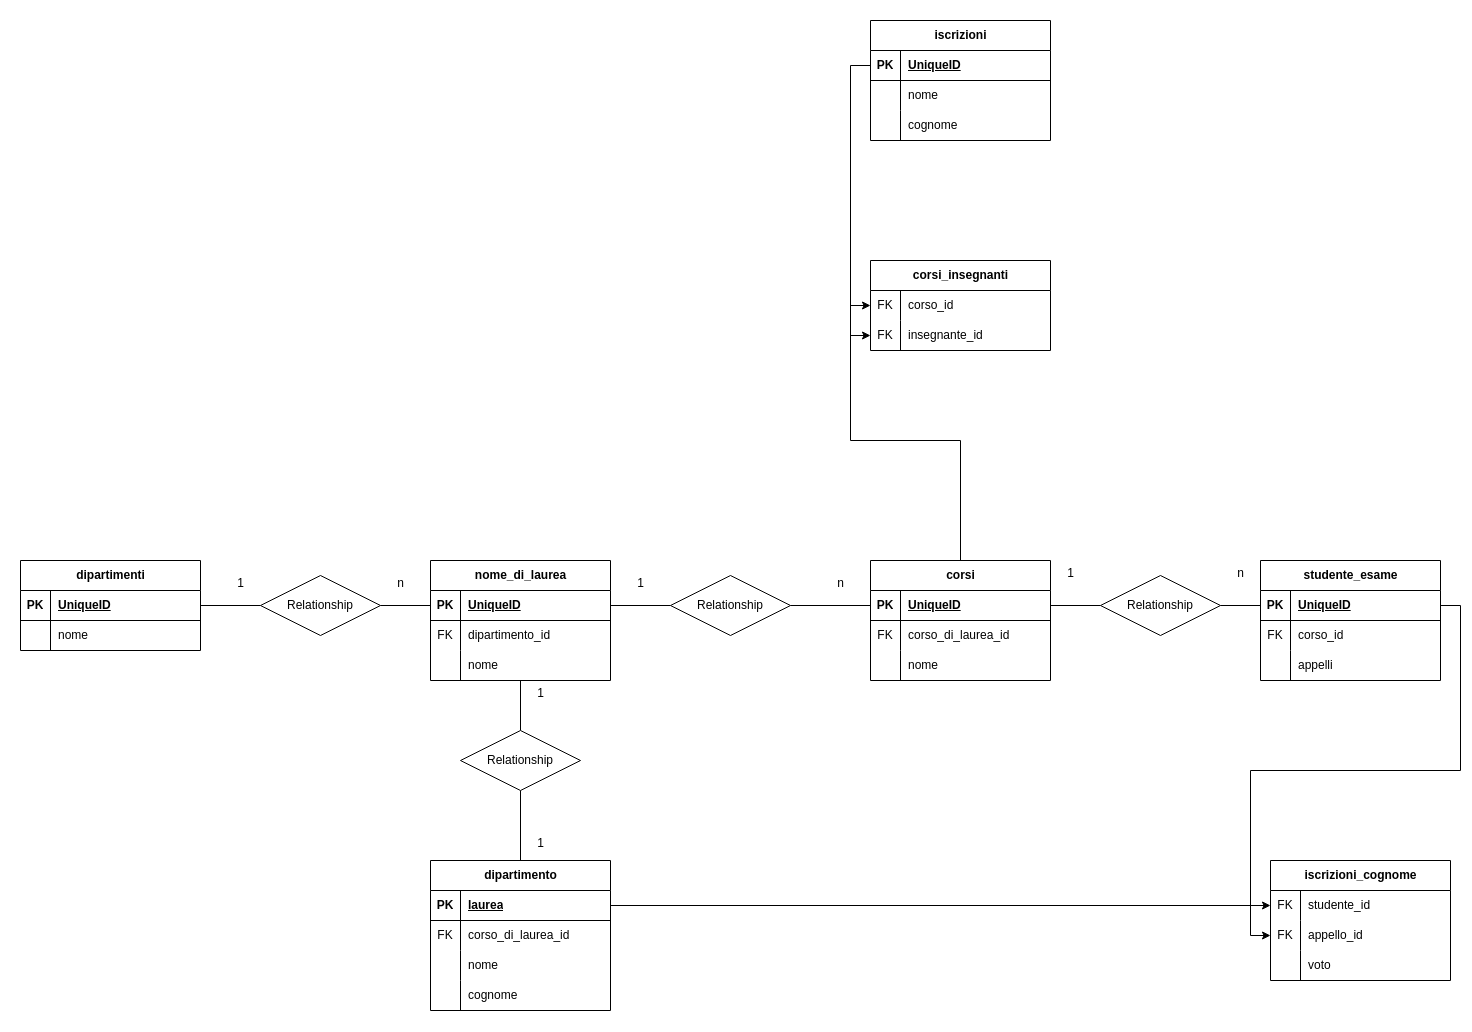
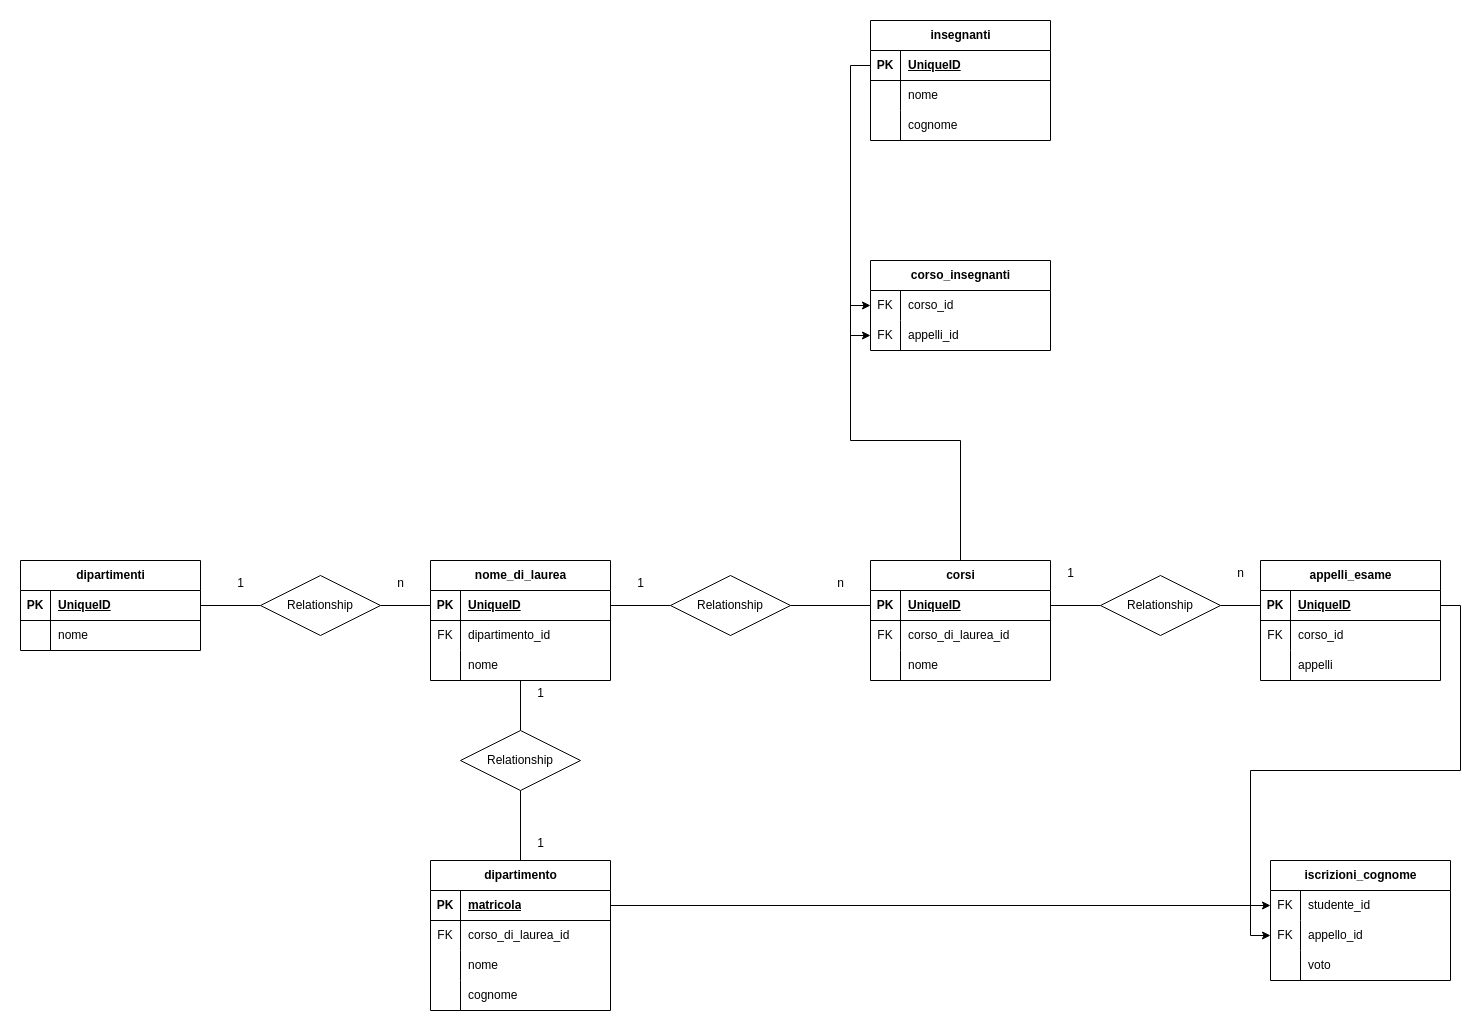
- <mxCell id="73" value="iscrizioni" style="shape=table;startSize=30;container=1;collapsible=1;childLayout=tableLayout;fixedRows=1;rowLines=0;fontStyle=1;align=center;resizeLast=1;html=1;" vertex="1" parent="1"><mxGeometry x="870" y="20" width="180" height="120" as="geometry" /></mxCell>
+ <mxCell id="73" value="insegnanti" style="shape=table;startSize=30;container=1;collapsible=1;childLayout=tableLayout;fixedRows=1;rowLines=0;fontStyle=1;align=center;resizeLast=1;html=1;" vertex="1" parent="1"><mxGeometry x="870" y="20" width="180" height="120" as="geometry" /></mxCell>
- <mxCell id="83" value="corsi_insegnanti" style="shape=table;startSize=30;container=1;collapsible=1;childLayout=tableLayout;fixedRows=1;rowLines=0;fontStyle=1;align=center;resizeLast=1;html=1;" vertex="1" parent="1"><mxGeometry x="870" y="260" width="180" height="90" as="geometry" /></mxCell>
+ <mxCell id="83" value="corso_insegnanti" style="shape=table;startSize=30;container=1;collapsible=1;childLayout=tableLayout;fixedRows=1;rowLines=0;fontStyle=1;align=center;resizeLast=1;html=1;" vertex="1" parent="1"><mxGeometry x="870" y="260" width="180" height="90" as="geometry" /></mxCell>
- <mxCell id="89" value="insegnante_id" style="shape=partialRectangle;connectable=0;fillColor=none;top=0;left=0;bottom=0;right=0;align=left;spacingLeft=6;overflow=hidden;whiteSpace=wrap;html=1;" vertex="1" parent="87"><mxGeometry x="30" width="150" height="30" as="geometry"><mxRectangle width="150" height="30" as="alternateBounds" /></mxGeometry></mxCell>
+ <mxCell id="89" value="appelli_id" style="shape=partialRectangle;connectable=0;fillColor=none;top=0;left=0;bottom=0;right=0;align=left;spacingLeft=6;overflow=hidden;whiteSpace=wrap;html=1;" vertex="1" parent="87"><mxGeometry x="30" width="150" height="30" as="geometry"><mxRectangle width="150" height="30" as="alternateBounds" /></mxGeometry></mxCell>
- <mxCell id="31" value="studente_esame" style="shape=table;startSize=30;container=1;collapsible=1;childLayout=tableLayout;fixedRows=1;rowLines=0;fontStyle=1;align=center;resizeLast=1;html=1;" parent="1" vertex="1"><mxGeometry x="1260" y="560" width="180" height="120" as="geometry" /></mxCell>
+ <mxCell id="31" value="appelli_esame" style="shape=table;startSize=30;container=1;collapsible=1;childLayout=tableLayout;fixedRows=1;rowLines=0;fontStyle=1;align=center;resizeLast=1;html=1;" parent="1" vertex="1"><mxGeometry x="1260" y="560" width="180" height="120" as="geometry" /></mxCell>
- <mxCell id="44" value="laurea" style="shape=partialRectangle;connectable=0;fillColor=none;top=0;left=0;bottom=0;right=0;align=left;spacingLeft=6;fontStyle=5;overflow=hidden;whiteSpace=wrap;html=1;" parent="42" vertex="1"><mxGeometry x="30" width="150" height="30" as="geometry"><mxRectangle width="150" height="30" as="alternateBounds" /></mxGeometry></mxCell>
+ <mxCell id="44" value="matricola" style="shape=partialRectangle;connectable=0;fillColor=none;top=0;left=0;bottom=0;right=0;align=left;spacingLeft=6;fontStyle=5;overflow=hidden;whiteSpace=wrap;html=1;" parent="42" vertex="1"><mxGeometry x="30" width="150" height="30" as="geometry"><mxRectangle width="150" height="30" as="alternateBounds" /></mxGeometry></mxCell>
